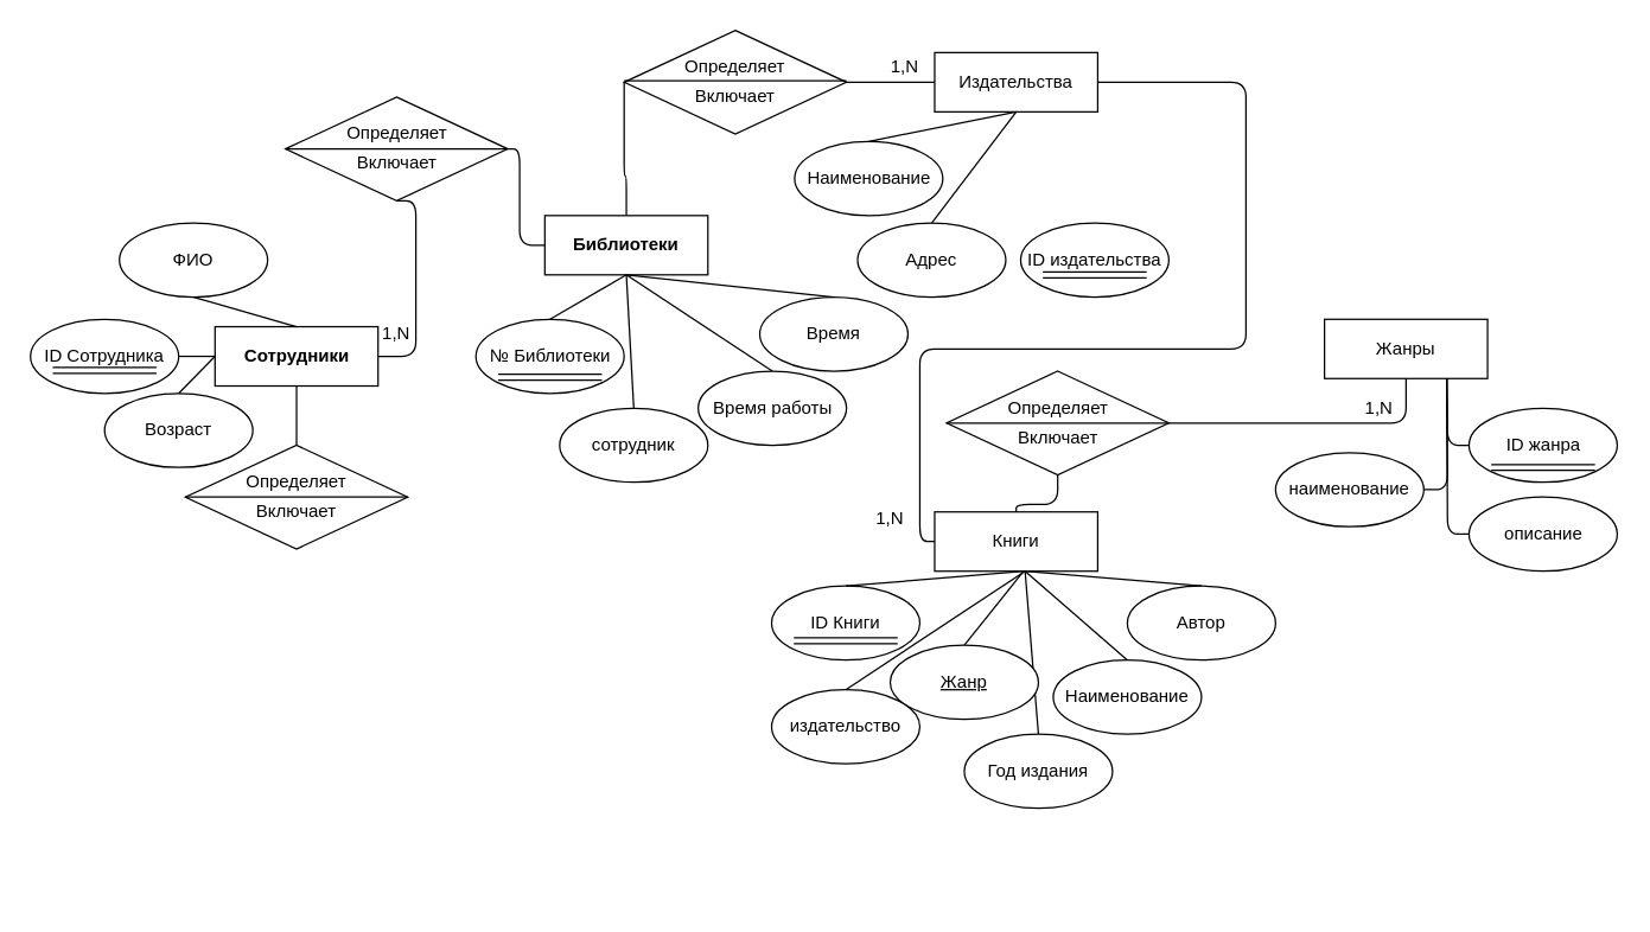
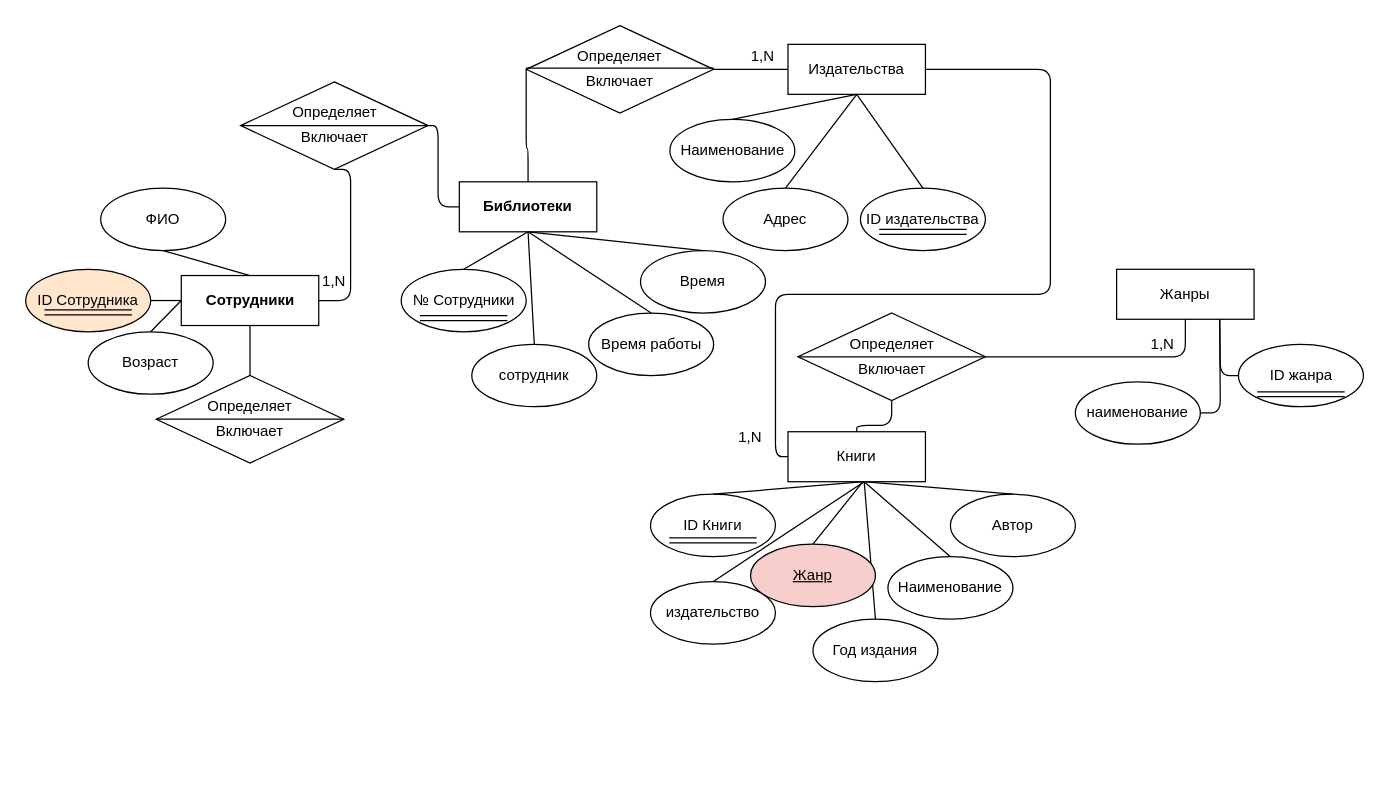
+ <mxCell id="16" value="" style="endArrow=none;html=1;strokeColor=#000000;entryX=0.5;entryY=1;entryDx=0;entryDy=0;exitX=0.5;exitY=0;exitDx=0;exitDy=0;" edge="1" parent="1" source="13" target="11"><mxGeometry width="50" height="50" relative="1" as="geometry"><mxPoint x="818" y="90" as="sourcePoint" /><mxPoint x="868" y="40" as="targetPoint" /></mxGeometry></mxCell>
- <mxCell id="71" value="ID Сотрудника" style="ellipse;whiteSpace=wrap;html=1;" vertex="1" parent="1"><mxGeometry x="20" y="215" width="100" height="50" as="geometry" /></mxCell>
+ <mxCell id="71" value="ID Сотрудника" style="ellipse;whiteSpace=wrap;html=1;fillColor=#ffe6cc;" vertex="1" parent="1"><mxGeometry x="20" y="215" width="100" height="50" as="geometry" /></mxCell>
- <mxCell id="23" value="№&amp;nbsp;Библиотеки" style="ellipse;whiteSpace=wrap;html=1;" vertex="1" parent="1"><mxGeometry x="320.5" y="215" width="100" height="50" as="geometry" /></mxCell>
+ <mxCell id="23" value="№&amp;nbsp;Сотрудники" style="ellipse;whiteSpace=wrap;html=1;" vertex="1" parent="1"><mxGeometry x="320.5" y="215" width="100" height="50" as="geometry" /></mxCell>
- <mxCell id="38" value="" style="endArrow=none;html=1;strokeColor=#000000;entryX=0.75;entryY=1;entryDx=0;entryDy=0;exitX=0;exitY=0.5;exitDx=0;exitDy=0;" edge="1" parent="1" source="35" target="31"><mxGeometry width="50" height="50" relative="1" as="geometry"><mxPoint x="798" y="295" as="sourcePoint" /><mxPoint x="848" y="245" as="targetPoint" /><Array as="points"><mxPoint x="976" y="360" /></Array></mxGeometry></mxCell>
- <mxCell id="35" value="описание" style="ellipse;whiteSpace=wrap;html=1;" vertex="1" parent="1"><mxGeometry x="990.5" y="335" width="100" height="50" as="geometry" /></mxCell>
- <mxCell id="58" value="&lt;u&gt;Жанр&lt;/u&gt;" style="ellipse;whiteSpace=wrap;html=1;" vertex="1" parent="1"><mxGeometry x="600" y="435" width="100" height="50" as="geometry" /></mxCell>
+ <mxCell id="58" value="&lt;u&gt;Жанр&lt;/u&gt;" style="ellipse;whiteSpace=wrap;html=1;fillColor=#f8cecc;" vertex="1" parent="1"><mxGeometry x="600" y="435" width="100" height="50" as="geometry" /></mxCell>
